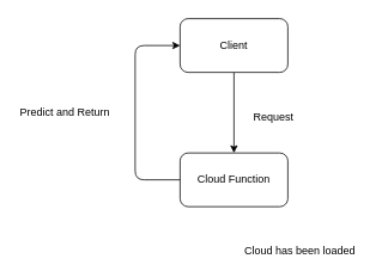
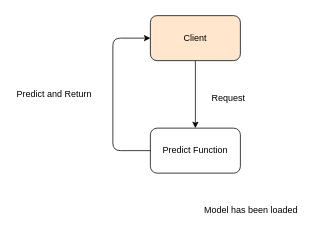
- <mxCell id="3" value="Client" style="rounded=1;whiteSpace=wrap;html=1;" vertex="1" parent="1"><mxGeometry x="200" y="20" width="120" height="60" as="geometry" /></mxCell>
+ <mxCell id="3" value="Client" style="rounded=1;whiteSpace=wrap;html=1;fillColor=#ffe6cc;" vertex="1" parent="1"><mxGeometry x="200" y="20" width="120" height="60" as="geometry" /></mxCell>
- <mxCell id="4" value="Cloud Function" style="rounded=1;whiteSpace=wrap;html=1;" vertex="1" parent="1"><mxGeometry x="200" y="170" width="120" height="60" as="geometry" /></mxCell>
+ <mxCell id="4" value="Predict Function" style="rounded=1;whiteSpace=wrap;html=1;" vertex="1" parent="1"><mxGeometry x="200" y="170" width="120" height="60" as="geometry" /></mxCell>
- <mxCell id="6" value="Cloud has been loaded" style="text;html=1;resizable=0;points=[];autosize=1;align=left;verticalAlign=top;spacingTop=-4;" vertex="1" parent="1"><mxGeometry x="270" y="270" width="140" height="10" as="geometry" /></mxCell>
+ <mxCell id="6" value="Model has been loaded" style="text;html=1;resizable=0;points=[];autosize=1;align=left;verticalAlign=top;spacingTop=-4;" vertex="1" parent="1"><mxGeometry x="270" y="270" width="140" height="10" as="geometry" /></mxCell>
